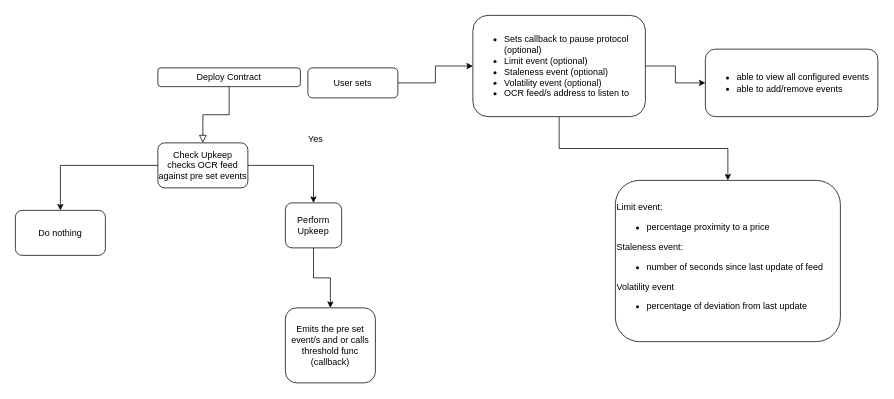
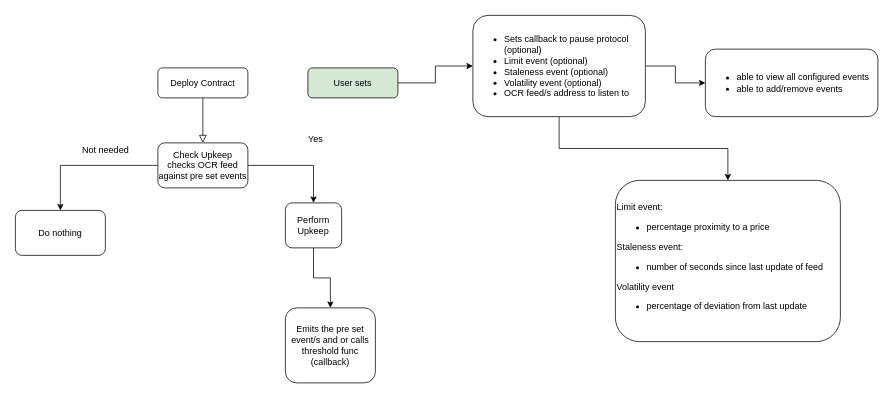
- <mxCell id="3" value="Deploy Contract" style="rounded=1;whiteSpace=wrap;html=1;fontSize=12;glass=0;strokeWidth=1;shadow=0;" parent="1" vertex="1"><mxGeometry x="210" y="90" width="190" height="25" as="geometry" /></mxCell>
+ <mxCell id="3" value="Deploy Contract" style="rounded=1;whiteSpace=wrap;html=1;fontSize=12;glass=0;strokeWidth=1;shadow=0;" parent="1" vertex="1"><mxGeometry x="210" y="90" width="120" height="40" as="geometry" /></mxCell>
- <mxCell id="5" value="User sets" style="rounded=1;whiteSpace=wrap;html=1;fontSize=12;glass=0;strokeWidth=1;shadow=0;" parent="1" vertex="1"><mxGeometry x="410" y="90" width="120" height="40" as="geometry" /></mxCell>
+ <mxCell id="5" value="User sets" style="rounded=1;whiteSpace=wrap;html=1;fontSize=12;glass=0;strokeWidth=1;shadow=0;fillColor=#d5e8d4;" parent="1" vertex="1"><mxGeometry x="410" y="90" width="120" height="40" as="geometry" /></mxCell>
+ <mxCell id="14" value="Not needed" style="text;html=1;align=center;verticalAlign=middle;resizable=0;points=[];autosize=1;strokeColor=none;fillColor=none;" parent="1" vertex="1"><mxGeometry x="95" y="185" width="90" height="30" as="geometry" /></mxCell>
